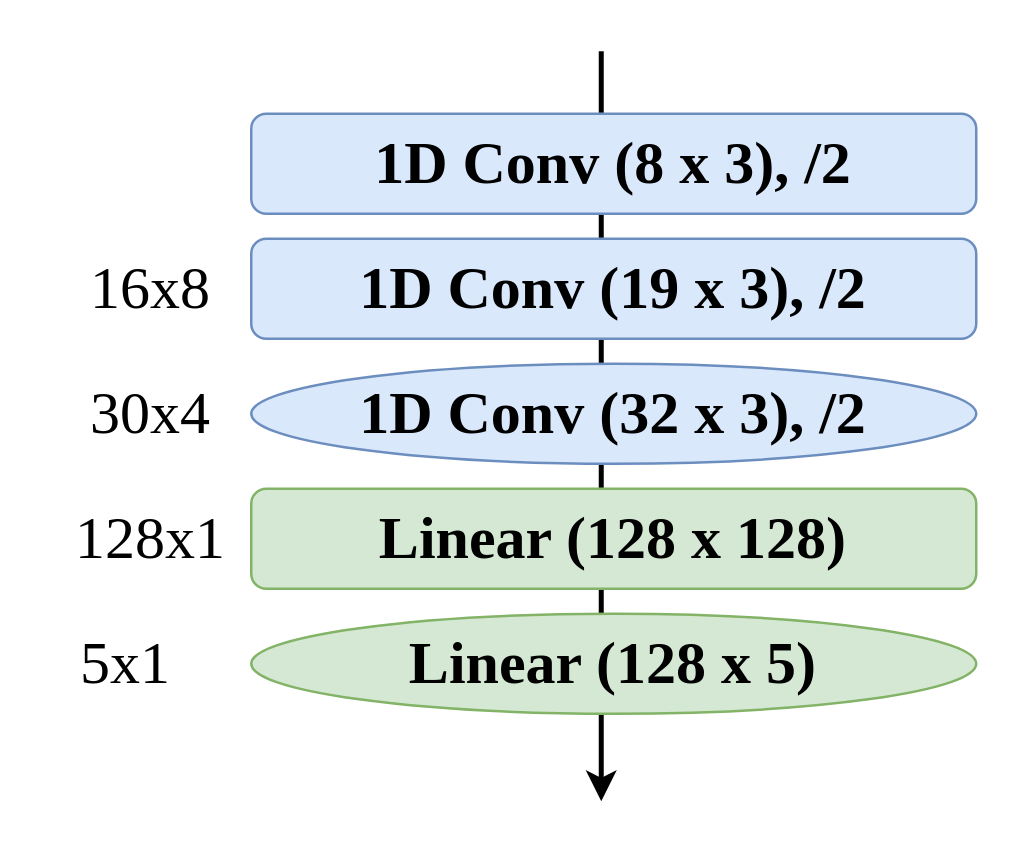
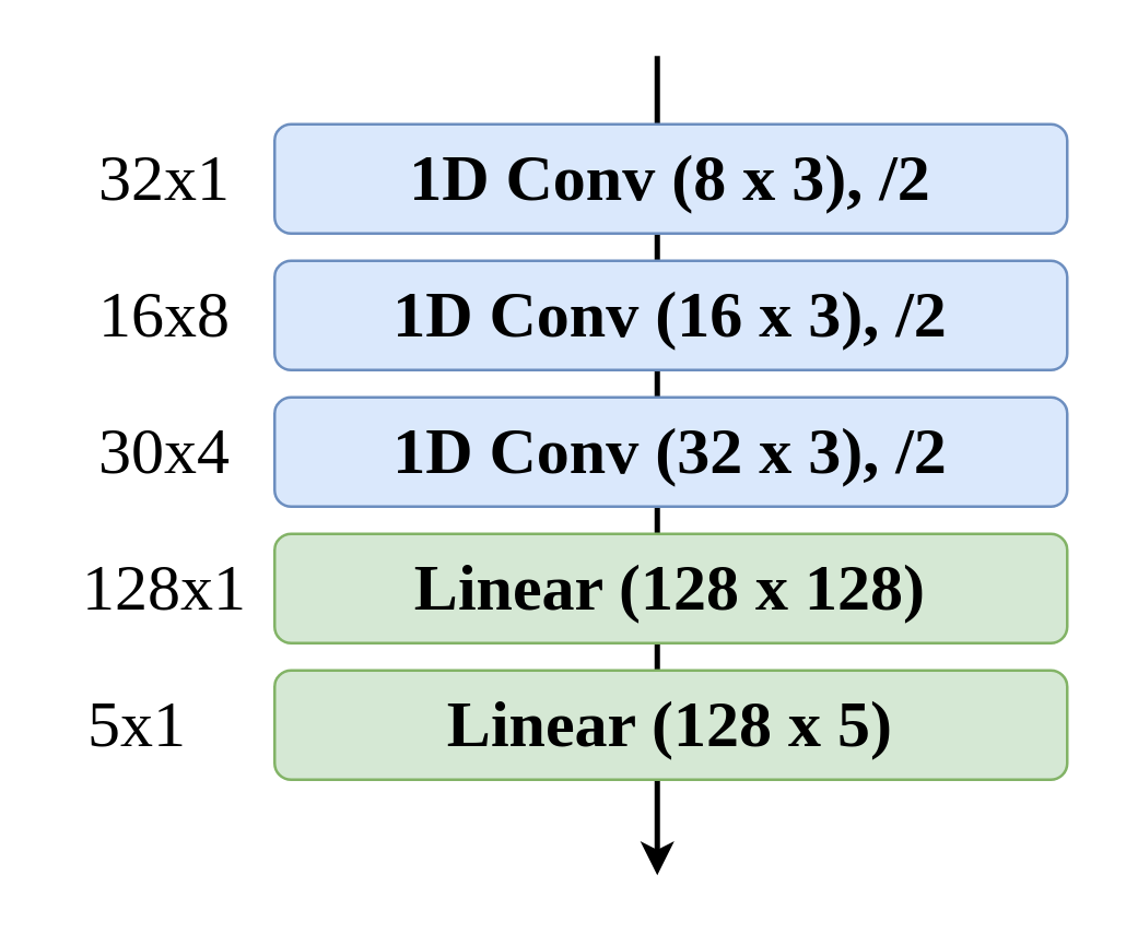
+ <mxCell id="8" value="&lt;font face=&quot;Verdana&quot; style=&quot;font-size: 24px;&quot;&gt;32x1&lt;/font&gt;" style="text;strokeColor=none;align=center;fillColor=none;html=1;verticalAlign=middle;whiteSpace=wrap;rounded=0;" vertex="1" parent="1"><mxGeometry x="30" y="50" width="60" height="30" as="geometry" /></mxCell>
- <mxCell id="5" value="&lt;h1&gt;&lt;font face=&quot;Verdana&quot;&gt;1D Conv (19 x 3), /2&lt;/font&gt;&lt;/h1&gt;" style="rounded=1;whiteSpace=wrap;html=1;fillColor=#dae8fc;strokeColor=#6c8ebf;" vertex="1" parent="1"><mxGeometry x="100" y="95" width="290" height="40" as="geometry" /></mxCell>
+ <mxCell id="5" value="&lt;h1&gt;&lt;font face=&quot;Verdana&quot;&gt;1D Conv (16 x 3), /2&lt;/font&gt;&lt;/h1&gt;" style="rounded=1;whiteSpace=wrap;html=1;fillColor=#dae8fc;strokeColor=#6c8ebf;" vertex="1" parent="1"><mxGeometry x="100" y="95" width="290" height="40" as="geometry" /></mxCell>
- <mxCell id="4" value="&lt;h1&gt;&lt;font face=&quot;Verdana&quot;&gt;1D Conv (32 x 3), /2&lt;/font&gt;&lt;/h1&gt;" style="ellipse;whiteSpace=wrap;html=1;fillColor=#dae8fc;strokeColor=#6c8ebf;" vertex="1" parent="1"><mxGeometry x="100" y="145" width="290" height="40" as="geometry" /></mxCell>
+ <mxCell id="4" value="&lt;h1&gt;&lt;font face=&quot;Verdana&quot;&gt;1D Conv (32 x 3), /2&lt;/font&gt;&lt;/h1&gt;" style="rounded=1;whiteSpace=wrap;html=1;fillColor=#dae8fc;strokeColor=#6c8ebf;" vertex="1" parent="1"><mxGeometry x="100" y="145" width="290" height="40" as="geometry" /></mxCell>
- <mxCell id="7" value="&lt;h1&gt;&lt;font face=&quot;Verdana&quot;&gt;Linear (128 x 5)&lt;/font&gt;&lt;/h1&gt;" style="ellipse;whiteSpace=wrap;html=1;fillColor=#d5e8d4;strokeColor=#82b366;" vertex="1" parent="1"><mxGeometry x="100" y="245" width="290" height="40" as="geometry" /></mxCell>
+ <mxCell id="7" value="&lt;h1&gt;&lt;font face=&quot;Verdana&quot;&gt;Linear (128 x 5)&lt;/font&gt;&lt;/h1&gt;" style="rounded=1;whiteSpace=wrap;html=1;fillColor=#d5e8d4;strokeColor=#82b366;" vertex="1" parent="1"><mxGeometry x="100" y="245" width="290" height="40" as="geometry" /></mxCell>
